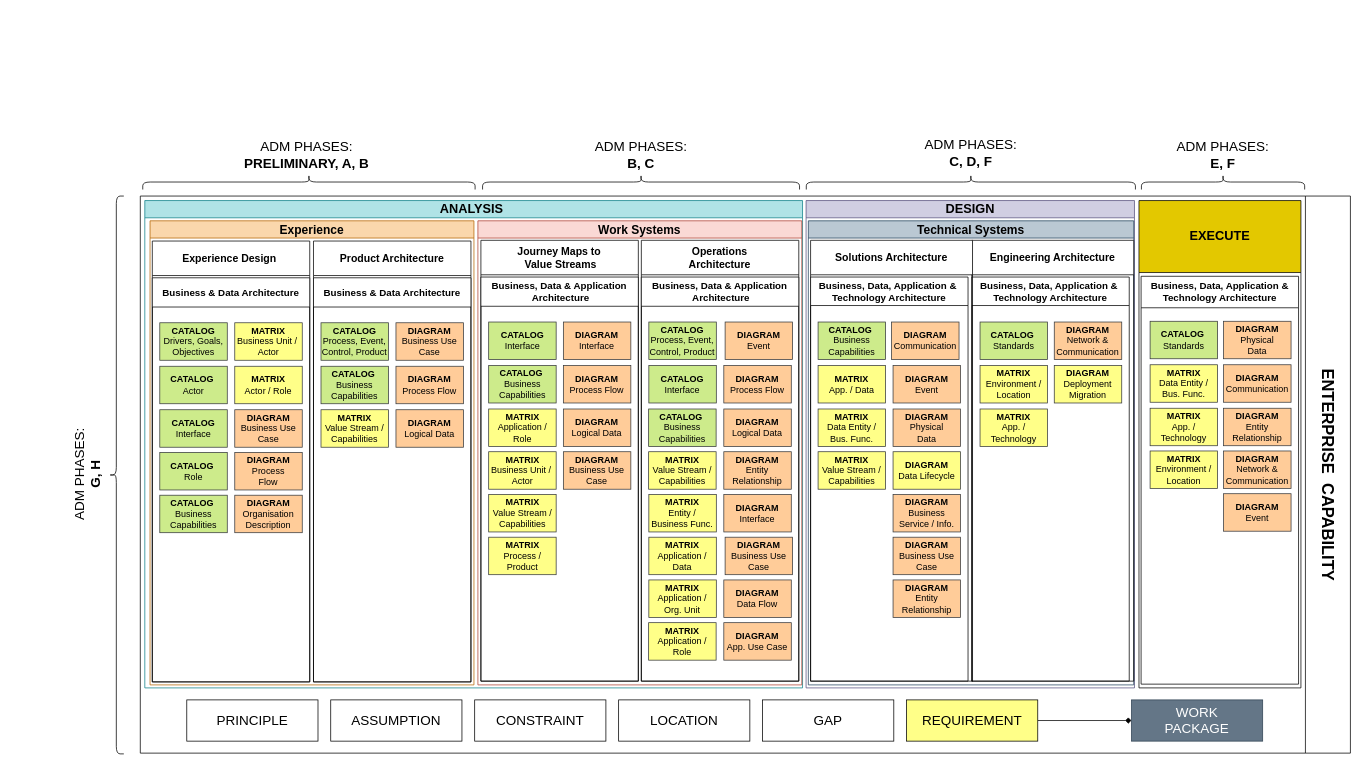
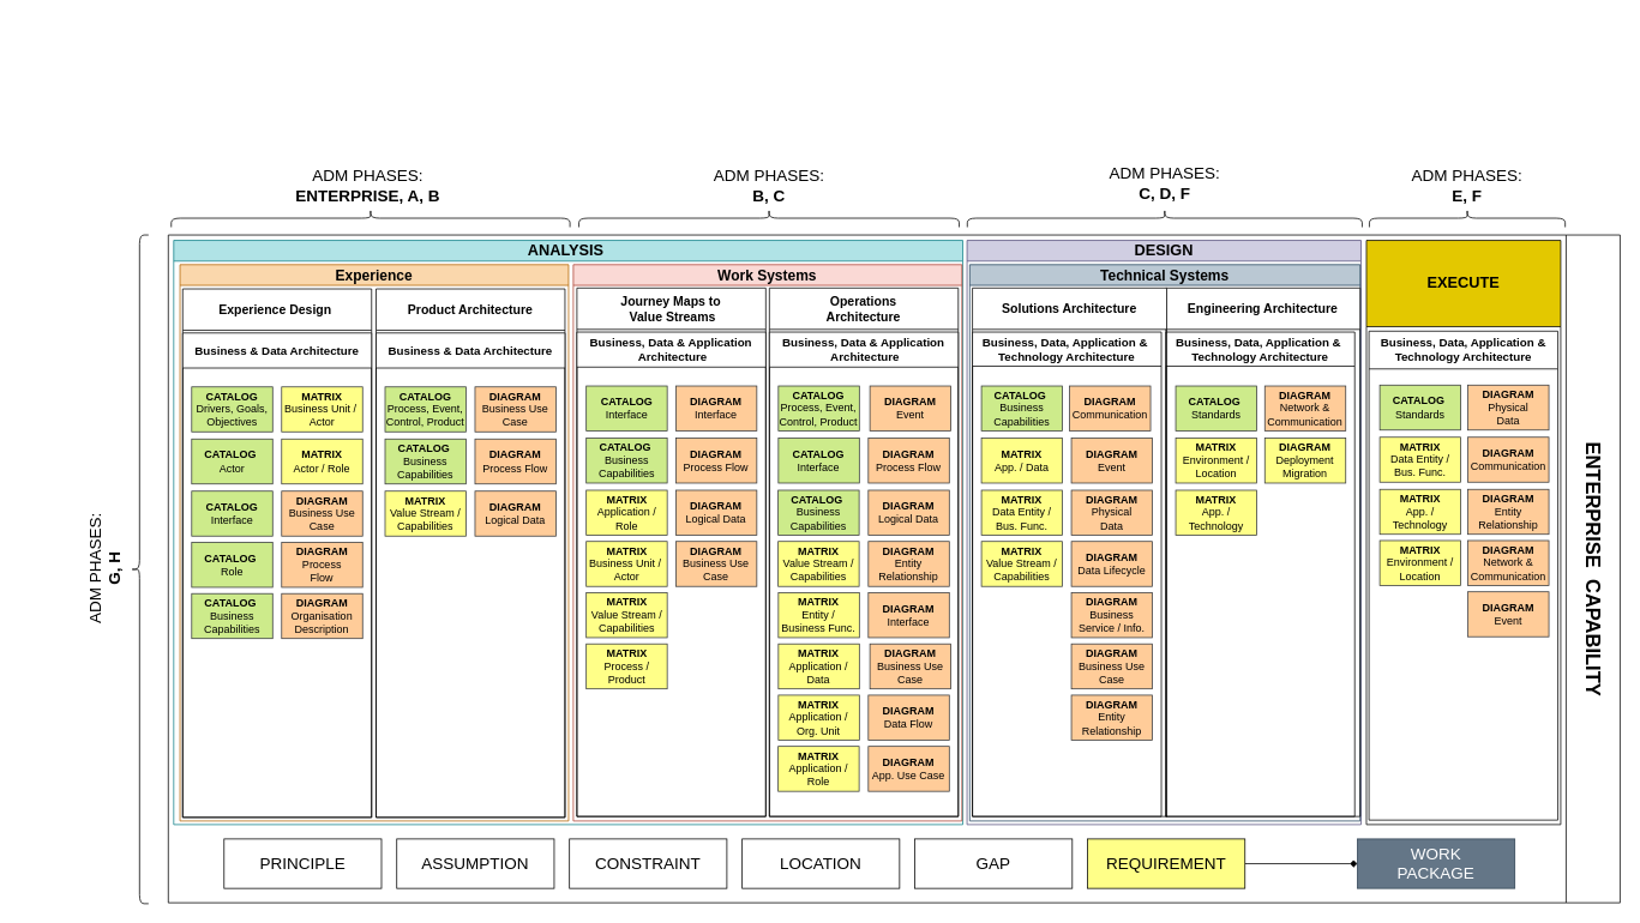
- <mxCell id="98" value="ADM PHASES:&lt;br&gt;&lt;b&gt;PRELIMINARY, A, B&lt;/b&gt;" style="text;html=1;align=center;verticalAlign=middle;whiteSpace=wrap;rounded=0;fontSize=18;" parent="1" vertex="1"><mxGeometry x="312" y="191.63" width="192.38" height="30" as="geometry" /></mxCell>
+ <mxCell id="98" value="ADM PHASES:&lt;br&gt;&lt;b&gt;ENTERPRISE, A, B&lt;/b&gt;" style="text;html=1;align=center;verticalAlign=middle;whiteSpace=wrap;rounded=0;fontSize=18;" parent="1" vertex="1"><mxGeometry x="312" y="191.63" width="192.38" height="30" as="geometry" /></mxCell>
- <mxCell id="82" value="&lt;span style=&quot;font-weight: 700;&quot;&gt;DIAGRAM&lt;/span&gt;&lt;div style=&quot;&quot;&gt;Data Lifecycle&lt;/div&gt;" style="rounded=0;whiteSpace=wrap;html=1;strokeWidth=1;fillWeight=4;hachureGap=8;hachureAngle=45;fillColor=#ffff88;fillStyle=solid;strokeColor=#36393d;" parent="74" vertex="1"><mxGeometry x="110" y="233" width="90" height="50" as="geometry" /></mxCell>
+ <mxCell id="82" value="&lt;span style=&quot;font-weight: 700;&quot;&gt;DIAGRAM&lt;/span&gt;&lt;div style=&quot;&quot;&gt;Data Lifecycle&lt;/div&gt;" style="rounded=0;whiteSpace=wrap;html=1;strokeWidth=1;fillWeight=4;hachureGap=8;hachureAngle=45;fillColor=#ffcc99;fillStyle=solid;strokeColor=#36393d;" parent="74" vertex="1"><mxGeometry x="110" y="233" width="90" height="50" as="geometry" /></mxCell>
